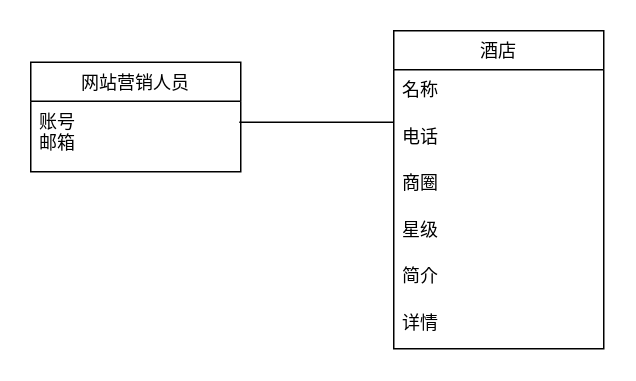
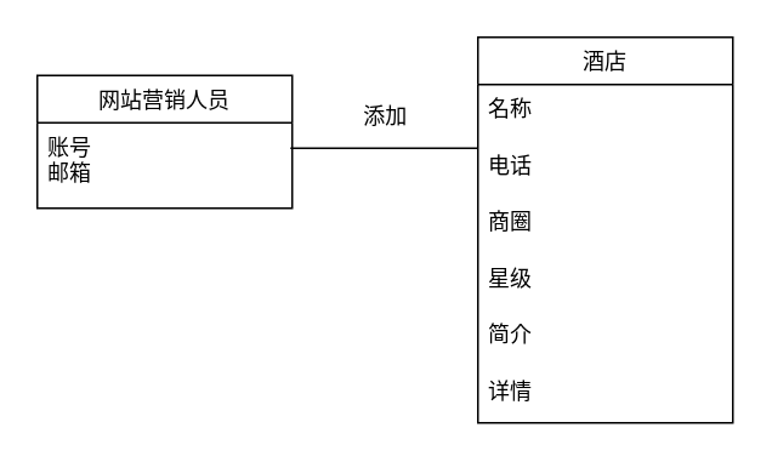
+ <mxCell id="5" value="添加" style="text;html=1;align=center;verticalAlign=middle;resizable=0;points=[];autosize=1;" parent="1" vertex="1"><mxGeometry x="193.5" y="55" width="34" height="18" as="geometry" /></mxCell>
